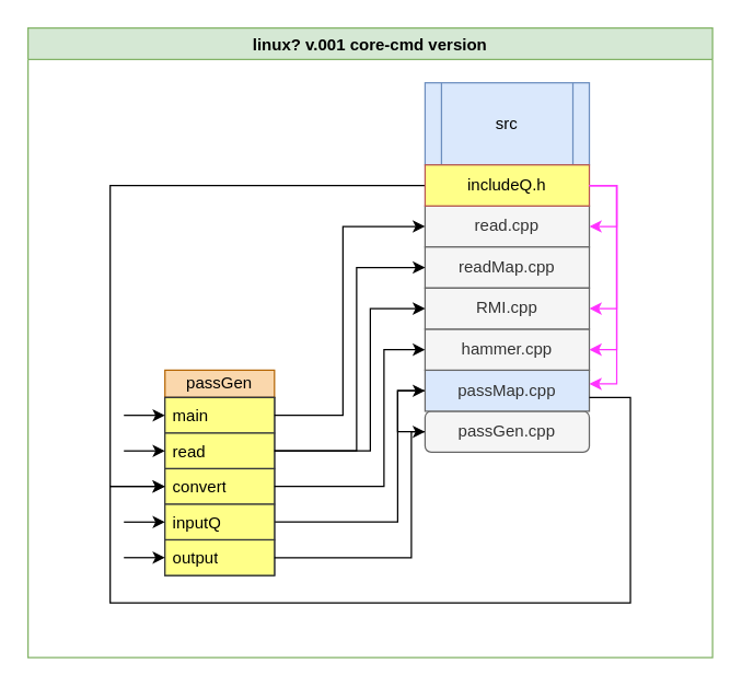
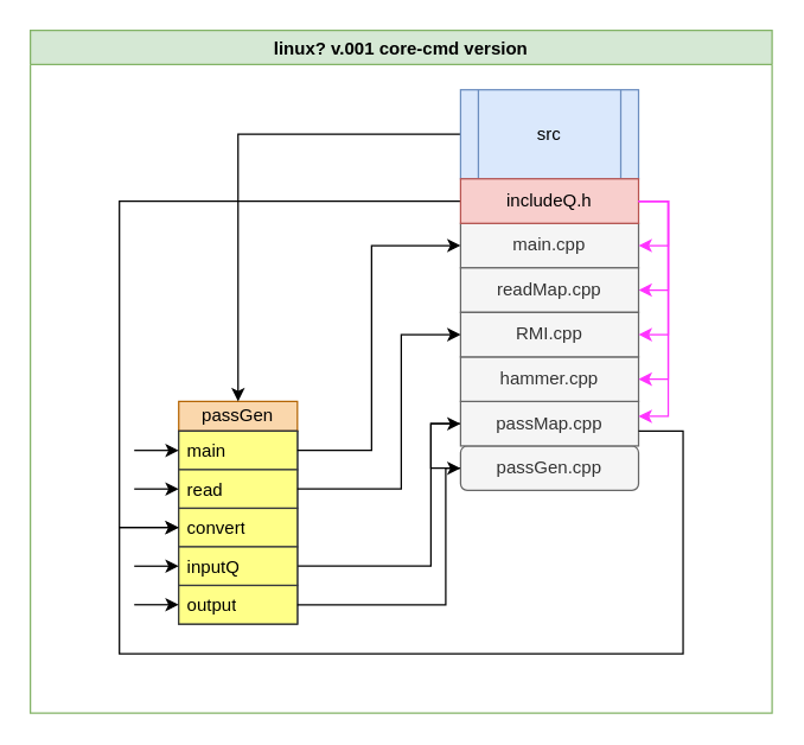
- <mxCell id="17" value="includeQ.h" style="whiteSpace=wrap;html=1;fillColor=#ffff88;strokeColor=#b85450;" parent="2" vertex="1"><mxGeometry x="290" y="100" width="120" height="30" as="geometry" /></mxCell>
+ <mxCell id="17" value="includeQ.h" style="whiteSpace=wrap;html=1;fillColor=#f8cecc;strokeColor=#b85450;" parent="2" vertex="1"><mxGeometry x="290" y="100" width="120" height="30" as="geometry" /></mxCell>
- <mxCell id="11" style="edgeStyle=orthogonalEdgeStyle;rounded=0;orthogonalLoop=1;jettySize=auto;html=1;" parent="2" source="12" target="17" edge="1"><mxGeometry relative="1" as="geometry" /></mxCell>
+ <mxCell id="11" style="edgeStyle=orthogonalEdgeStyle;rounded=0;orthogonalLoop=1;jettySize=auto;html=1;entryX=0.5;entryY=0;entryDx=0;entryDy=0;" parent="2" source="12" target="3" edge="1"><mxGeometry relative="1" as="geometry" /></mxCell>
- <mxCell id="13" value="read.cpp" style="rounded=0;whiteSpace=wrap;html=1;fillColor=#f5f5f5;fontColor=#333333;strokeColor=#666666;" parent="2" vertex="1"><mxGeometry x="290" y="130" width="120" height="30" as="geometry" /></mxCell>
+ <mxCell id="13" value="main.cpp" style="rounded=0;whiteSpace=wrap;html=1;fillColor=#f5f5f5;fontColor=#333333;strokeColor=#666666;" parent="2" vertex="1"><mxGeometry x="290" y="130" width="120" height="30" as="geometry" /></mxCell>
+ <mxCell id="16" style="edgeStyle=orthogonalEdgeStyle;rounded=0;orthogonalLoop=1;jettySize=auto;html=1;entryX=1;entryY=0.5;entryDx=0;entryDy=0;strokeColor=#FF33FF;" edge="1" parent="2" source="17" target="19"><mxGeometry relative="1" as="geometry"><Array as="points"><mxPoint x="430" y="115" /><mxPoint x="430" y="175" /></Array></mxGeometry></mxCell>
- <mxCell id="25" style="edgeStyle=orthogonalEdgeStyle;rounded=0;orthogonalLoop=1;jettySize=auto;html=1;entryX=0;entryY=0.5;entryDx=0;entryDy=0;" edge="1" parent="2" source="6" target="19"><mxGeometry relative="1" as="geometry"><mxPoint x="250" y="170" as="targetPoint" /><Array as="points"><mxPoint x="240" y="309" /><mxPoint x="240" y="175" /></Array></mxGeometry></mxCell>
- <mxCell id="22" value="passMap.cpp" style="rounded=0;whiteSpace=wrap;html=1;fillColor=#dae8fc;fontColor=#333333;strokeColor=#666666;" vertex="1" parent="2"><mxGeometry x="290" y="250" width="120" height="30" as="geometry" /></mxCell>
+ <mxCell id="22" value="passMap.cpp" style="rounded=0;whiteSpace=wrap;html=1;fillColor=#f5f5f5;fontColor=#333333;strokeColor=#666666;" vertex="1" parent="2"><mxGeometry x="290" y="250" width="120" height="30" as="geometry" /></mxCell>
- <mxCell id="27" style="edgeStyle=orthogonalEdgeStyle;rounded=0;orthogonalLoop=1;jettySize=auto;html=1;entryX=0;entryY=0.5;entryDx=0;entryDy=0;" edge="1" parent="2" source="7" target="23"><mxGeometry relative="1" as="geometry"><mxPoint x="260" y="230" as="targetPoint" /><Array as="points"><mxPoint x="260" y="335" /><mxPoint x="260" y="235" /></Array></mxGeometry></mxCell>
